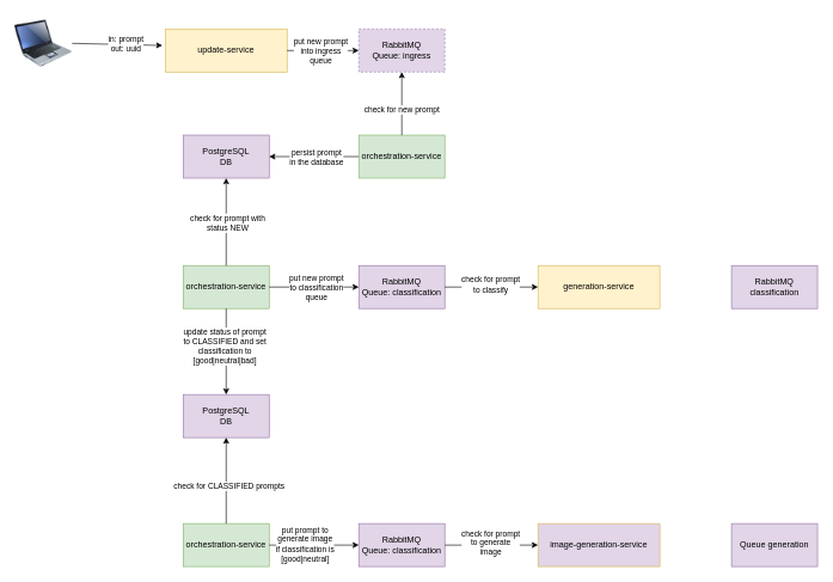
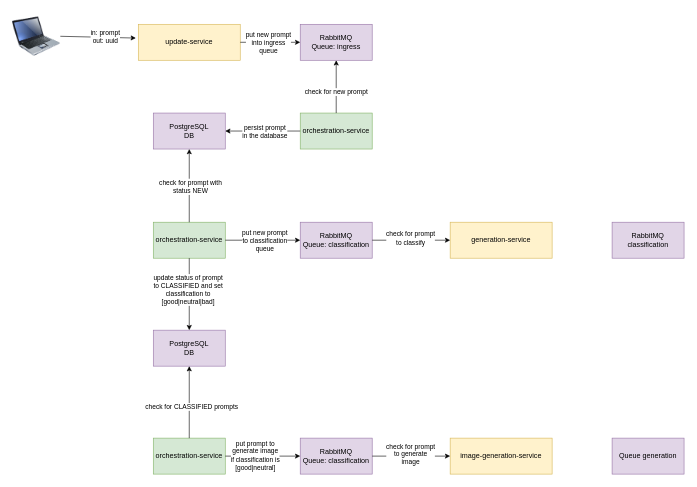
- <mxCell id="5" value="RabbitMQ&lt;br&gt;Queue: ingress" style="rounded=0;whiteSpace=wrap;html=1;fillColor=#e1d5e7;strokeColor=#9673a6;dashed=1;" vertex="1" parent="1"><mxGeometry x="500" y="40" width="120" height="60" as="geometry" /></mxCell>
+ <mxCell id="5" value="RabbitMQ&lt;br&gt;Queue: ingress" style="rounded=0;whiteSpace=wrap;html=1;fillColor=#e1d5e7;strokeColor=#9673a6;" vertex="1" parent="1"><mxGeometry x="500" y="40" width="120" height="60" as="geometry" /></mxCell>
- <mxCell id="9" value="image-generation-service" style="rounded=0;whiteSpace=wrap;html=1;fillColor=#e1d5e7;strokeColor=#d6b656;" vertex="1" parent="1"><mxGeometry x="750" y="730" width="170" height="60" as="geometry" /></mxCell>
+ <mxCell id="9" value="image-generation-service" style="rounded=0;whiteSpace=wrap;html=1;fillColor=#fff2cc;strokeColor=#d6b656;" vertex="1" parent="1"><mxGeometry x="750" y="730" width="170" height="60" as="geometry" /></mxCell>
